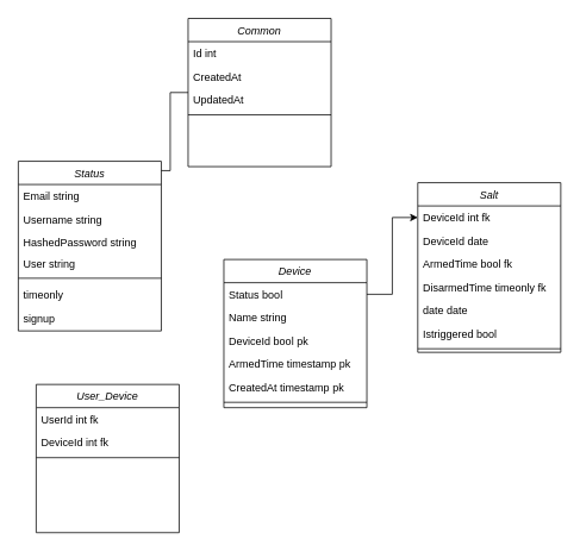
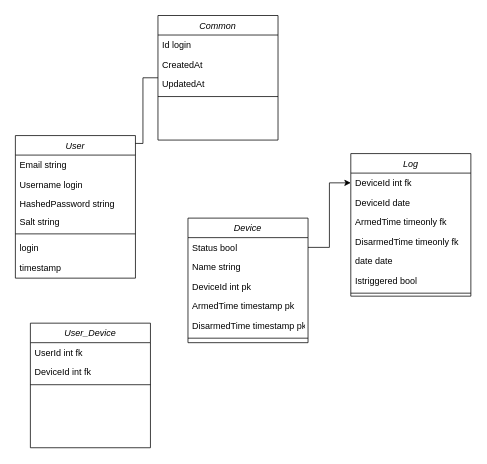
- <mxCell id="11" value="Id int" style="text;align=left;verticalAlign=top;spacingLeft=4;spacingRight=4;overflow=hidden;rotatable=0;points=[[0,0.5],[1,0.5]];portConstraint=eastwest;" vertex="1" parent="10"><mxGeometry y="26" width="160" height="26" as="geometry" /></mxCell>
+ <mxCell id="11" value="Id login" style="text;align=left;verticalAlign=top;spacingLeft=4;spacingRight=4;overflow=hidden;rotatable=0;points=[[0,0.5],[1,0.5]];portConstraint=eastwest;" vertex="1" parent="10"><mxGeometry y="26" width="160" height="26" as="geometry" /></mxCell>
- <mxCell id="2" value="Status" style="swimlane;fontStyle=2;align=center;verticalAlign=top;childLayout=stackLayout;horizontal=1;startSize=26;horizontalStack=0;resizeParent=1;resizeLast=0;collapsible=1;marginBottom=0;rounded=0;shadow=0;strokeWidth=1;" parent="1" vertex="1"><mxGeometry x="20" y="180" width="160" height="190" as="geometry"><mxRectangle x="230" y="140" width="160" height="26" as="alternateBounds" /></mxGeometry></mxCell>
+ <mxCell id="2" value="User" style="swimlane;fontStyle=2;align=center;verticalAlign=top;childLayout=stackLayout;horizontal=1;startSize=26;horizontalStack=0;resizeParent=1;resizeLast=0;collapsible=1;marginBottom=0;rounded=0;shadow=0;strokeWidth=1;" parent="1" vertex="1"><mxGeometry x="20" y="180" width="160" height="190" as="geometry"><mxRectangle x="230" y="140" width="160" height="26" as="alternateBounds" /></mxGeometry></mxCell>
- <mxCell id="16" value="Salt" style="swimlane;fontStyle=2;align=center;verticalAlign=top;childLayout=stackLayout;horizontal=1;startSize=26;horizontalStack=0;resizeParent=1;resizeLast=0;collapsible=1;marginBottom=0;rounded=0;shadow=0;strokeWidth=1;" vertex="1" parent="1"><mxGeometry x="467" y="204" width="160" height="190" as="geometry"><mxRectangle x="230" y="140" width="160" height="26" as="alternateBounds" /></mxGeometry></mxCell>
+ <mxCell id="16" value="Log" style="swimlane;fontStyle=2;align=center;verticalAlign=top;childLayout=stackLayout;horizontal=1;startSize=26;horizontalStack=0;resizeParent=1;resizeLast=0;collapsible=1;marginBottom=0;rounded=0;shadow=0;strokeWidth=1;" vertex="1" parent="1"><mxGeometry x="467" y="204" width="160" height="190" as="geometry"><mxRectangle x="230" y="140" width="160" height="26" as="alternateBounds" /></mxGeometry></mxCell>
- <mxCell id="4" value="Username string" style="text;align=left;verticalAlign=top;spacingLeft=4;spacingRight=4;overflow=hidden;rotatable=0;points=[[0,0.5],[1,0.5]];portConstraint=eastwest;rounded=0;shadow=0;html=0;" parent="2" vertex="1"><mxGeometry y="52" width="160" height="26" as="geometry" /></mxCell>
+ <mxCell id="4" value="Username login" style="text;align=left;verticalAlign=top;spacingLeft=4;spacingRight=4;overflow=hidden;rotatable=0;points=[[0,0.5],[1,0.5]];portConstraint=eastwest;rounded=0;shadow=0;html=0;" parent="2" vertex="1"><mxGeometry y="52" width="160" height="26" as="geometry" /></mxCell>
- <mxCell id="6" value="User string" style="text;align=left;verticalAlign=top;spacingLeft=4;spacingRight=4;overflow=hidden;rotatable=0;points=[[0,0.5],[1,0.5]];portConstraint=eastwest;rounded=0;shadow=0;html=0;" vertex="1" parent="2"><mxGeometry y="102" width="160" height="24" as="geometry" /></mxCell>
+ <mxCell id="6" value="Salt string" style="text;align=left;verticalAlign=top;spacingLeft=4;spacingRight=4;overflow=hidden;rotatable=0;points=[[0,0.5],[1,0.5]];portConstraint=eastwest;rounded=0;shadow=0;html=0;" vertex="1" parent="2"><mxGeometry y="102" width="160" height="24" as="geometry" /></mxCell>
- <mxCell id="19" value="ArmedTime bool fk" style="text;align=left;verticalAlign=top;spacingLeft=4;spacingRight=4;overflow=hidden;rotatable=0;points=[[0,0.5],[1,0.5]];portConstraint=eastwest;rounded=0;shadow=0;html=0;" vertex="1" parent="16"><mxGeometry y="78" width="160" height="26" as="geometry" /></mxCell>
+ <mxCell id="19" value="ArmedTime timeonly fk" style="text;align=left;verticalAlign=top;spacingLeft=4;spacingRight=4;overflow=hidden;rotatable=0;points=[[0,0.5],[1,0.5]];portConstraint=eastwest;rounded=0;shadow=0;html=0;" vertex="1" parent="16"><mxGeometry y="78" width="160" height="26" as="geometry" /></mxCell>
- <mxCell id="8" value="timeonly" style="text;align=left;verticalAlign=top;spacingLeft=4;spacingRight=4;overflow=hidden;rotatable=0;points=[[0,0.5],[1,0.5]];portConstraint=eastwest;" parent="2" vertex="1"><mxGeometry y="136" width="160" height="27" as="geometry" /></mxCell>
+ <mxCell id="8" value="login" style="text;align=left;verticalAlign=top;spacingLeft=4;spacingRight=4;overflow=hidden;rotatable=0;points=[[0,0.5],[1,0.5]];portConstraint=eastwest;" parent="2" vertex="1"><mxGeometry y="136" width="160" height="27" as="geometry" /></mxCell>
- <mxCell id="9" value="signup" style="text;align=left;verticalAlign=top;spacingLeft=4;spacingRight=4;overflow=hidden;rotatable=0;points=[[0,0.5],[1,0.5]];portConstraint=eastwest;" vertex="1" parent="2"><mxGeometry y="163" width="160" height="27" as="geometry" /></mxCell>
+ <mxCell id="9" value="timestamp" style="text;align=left;verticalAlign=top;spacingLeft=4;spacingRight=4;overflow=hidden;rotatable=0;points=[[0,0.5],[1,0.5]];portConstraint=eastwest;" vertex="1" parent="2"><mxGeometry y="163" width="160" height="27" as="geometry" /></mxCell>
- <mxCell id="27" value="DeviceId bool pk" style="text;align=left;verticalAlign=top;spacingLeft=4;spacingRight=4;overflow=hidden;rotatable=0;points=[[0,0.5],[1,0.5]];portConstraint=eastwest;rounded=0;shadow=0;html=0;" vertex="1" parent="24"><mxGeometry y="78" width="160" height="26" as="geometry" /></mxCell>
+ <mxCell id="27" value="DeviceId int pk" style="text;align=left;verticalAlign=top;spacingLeft=4;spacingRight=4;overflow=hidden;rotatable=0;points=[[0,0.5],[1,0.5]];portConstraint=eastwest;rounded=0;shadow=0;html=0;" vertex="1" parent="24"><mxGeometry y="78" width="160" height="26" as="geometry" /></mxCell>
- <mxCell id="29" value="CreatedAt timestamp pk" style="text;align=left;verticalAlign=top;spacingLeft=4;spacingRight=4;overflow=hidden;rotatable=0;points=[[0,0.5],[1,0.5]];portConstraint=eastwest;rounded=0;shadow=0;html=0;" vertex="1" parent="24"><mxGeometry y="130" width="160" height="26" as="geometry" /></mxCell>
+ <mxCell id="29" value="DisarmedTime timestamp pk" style="text;align=left;verticalAlign=top;spacingLeft=4;spacingRight=4;overflow=hidden;rotatable=0;points=[[0,0.5],[1,0.5]];portConstraint=eastwest;rounded=0;shadow=0;html=0;" vertex="1" parent="24"><mxGeometry y="130" width="160" height="26" as="geometry" /></mxCell>
